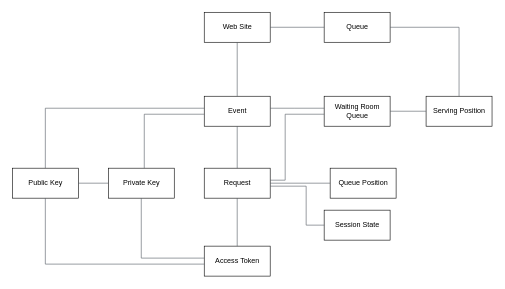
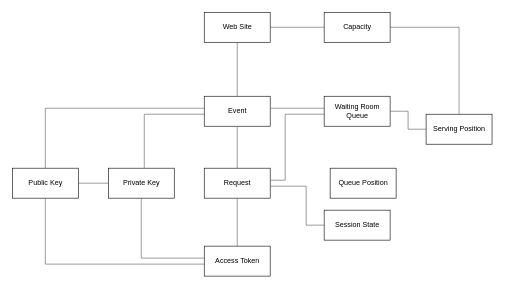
- <mxCell id="22" value="Queue" style="html=1;" parent="1" vertex="1"><mxGeometry x="540" y="20" width="110" height="50" as="geometry" /></mxCell>
+ <mxCell id="22" value="Capacity" style="html=1;" parent="1" vertex="1"><mxGeometry x="540" y="20" width="110" height="50" as="geometry" /></mxCell>
- <mxCell id="5" value="Serving Position" style="html=1;" parent="1" vertex="1"><mxGeometry x="710" y="160" width="110" height="50" as="geometry" /></mxCell>
+ <mxCell id="5" value="Serving Position" style="html=1;" parent="1" vertex="1"><mxGeometry x="710" y="190" width="110" height="50" as="geometry" /></mxCell>
- <mxCell id="14" value="" style="edgeStyle=orthogonalEdgeStyle;html=1;endArrow=none;elbow=vertical;startArrow=none;endFill=0;strokeColor=#545B64;rounded=0;" parent="1" source="3" target="9" edge="1"><mxGeometry width="100" relative="1" as="geometry"><mxPoint x="275" y="220" as="sourcePoint" /><mxPoint x="275" y="350" as="targetPoint" /><Array as="points"><mxPoint x="555" y="310" /></Array></mxGeometry></mxCell>
